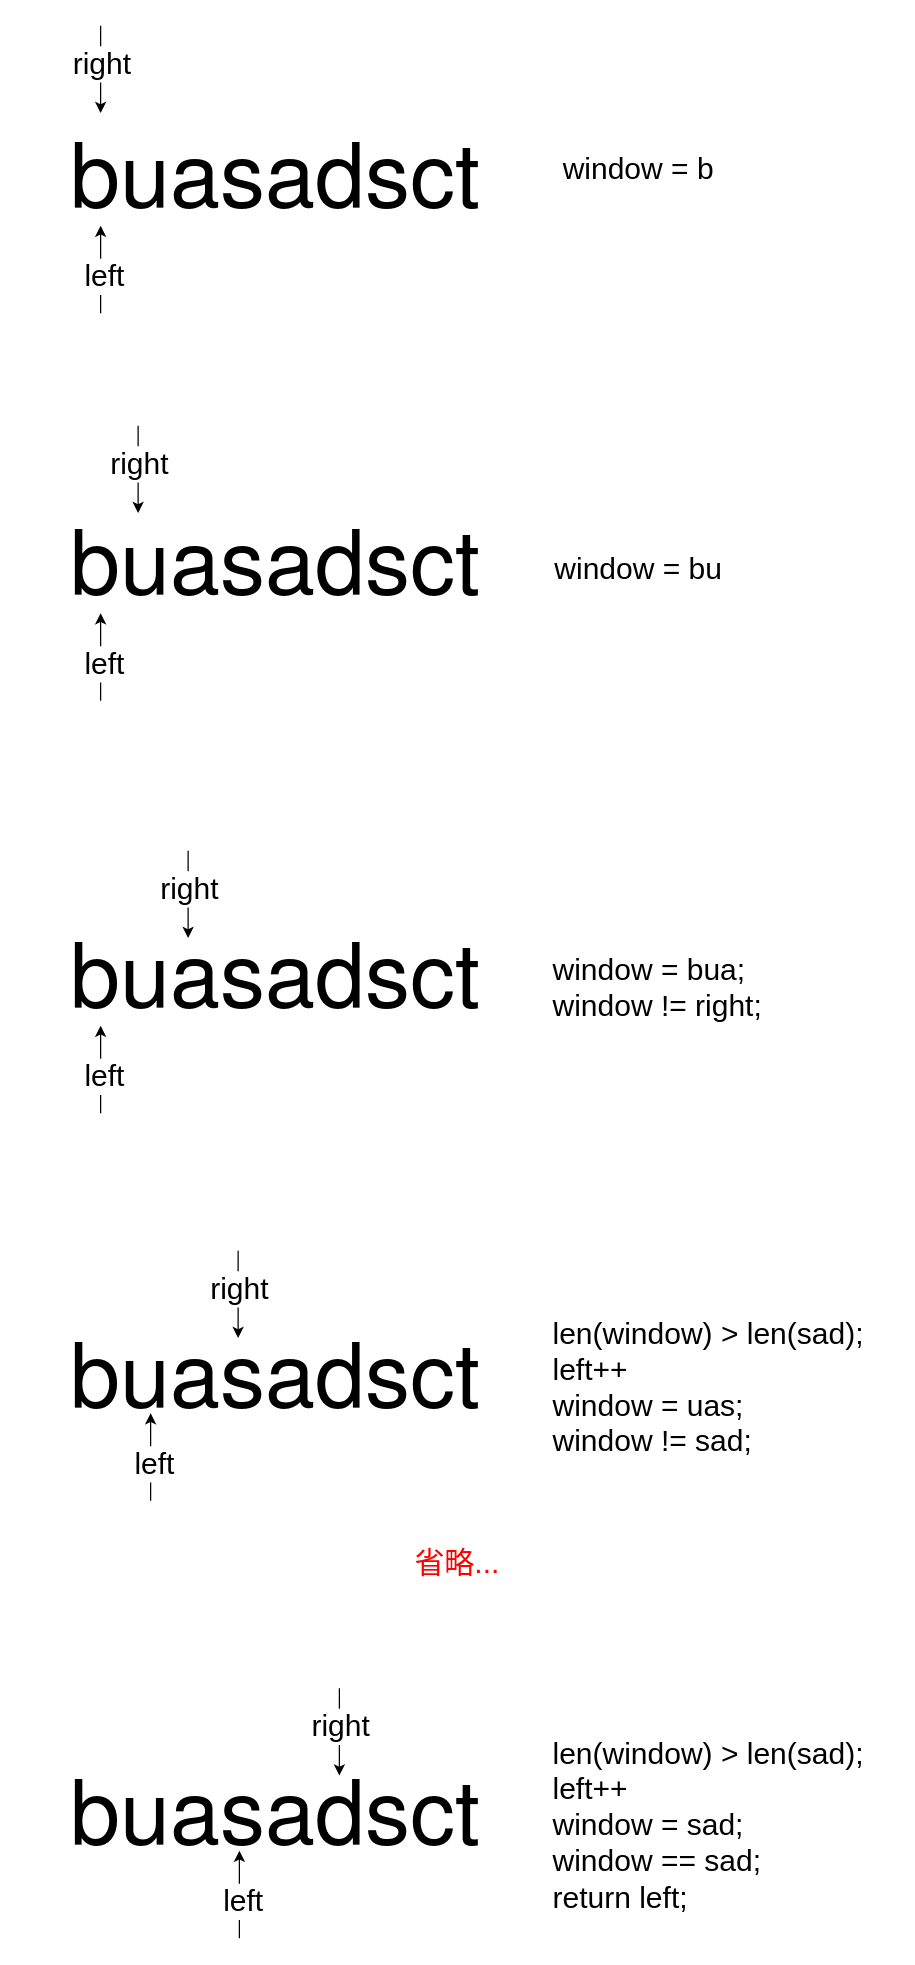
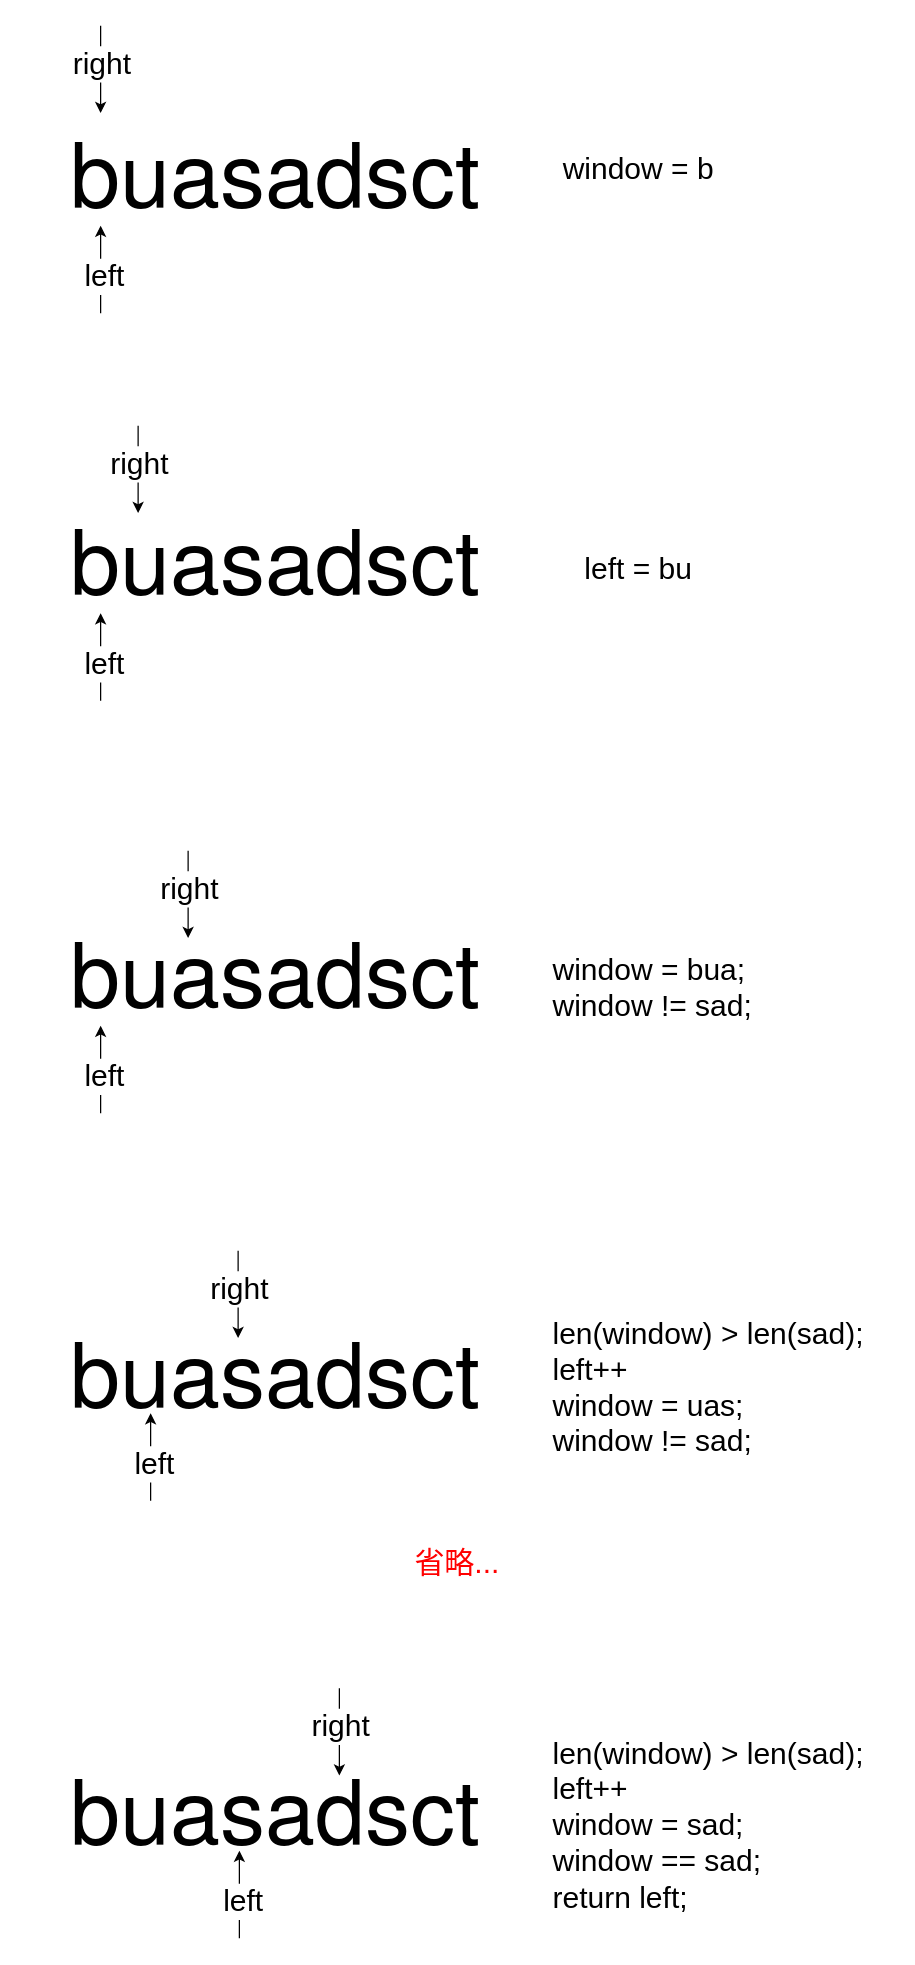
- <mxCell id="13" value="window = bu" style="text;html=1;align=center;verticalAlign=middle;resizable=0;points=[];autosize=1;strokeColor=none;fillColor=none;fontSize=24;fontColor=#000000;" vertex="1" parent="1"><mxGeometry x="430" y="435" width="160" height="40" as="geometry" /></mxCell>
+ <mxCell id="13" value="left = bu" style="text;html=1;align=center;verticalAlign=middle;resizable=0;points=[];autosize=1;strokeColor=none;fillColor=none;fontSize=24;fontColor=#000000;" vertex="1" parent="1"><mxGeometry x="430" y="435" width="160" height="40" as="geometry" /></mxCell>
- <mxCell id="19" value="window = bua;&lt;br&gt;window != right;" style="text;html=1;align=left;verticalAlign=middle;resizable=0;points=[];autosize=1;strokeColor=none;fillColor=none;fontSize=24;fontColor=#000000;" vertex="1" parent="1"><mxGeometry x="440" y="755" width="180" height="70" as="geometry" /></mxCell>
+ <mxCell id="19" value="window = bua;&lt;br&gt;window != sad;" style="text;html=1;align=left;verticalAlign=middle;resizable=0;points=[];autosize=1;strokeColor=none;fillColor=none;fontSize=24;fontColor=#000000;" vertex="1" parent="1"><mxGeometry x="440" y="755" width="180" height="70" as="geometry" /></mxCell>
